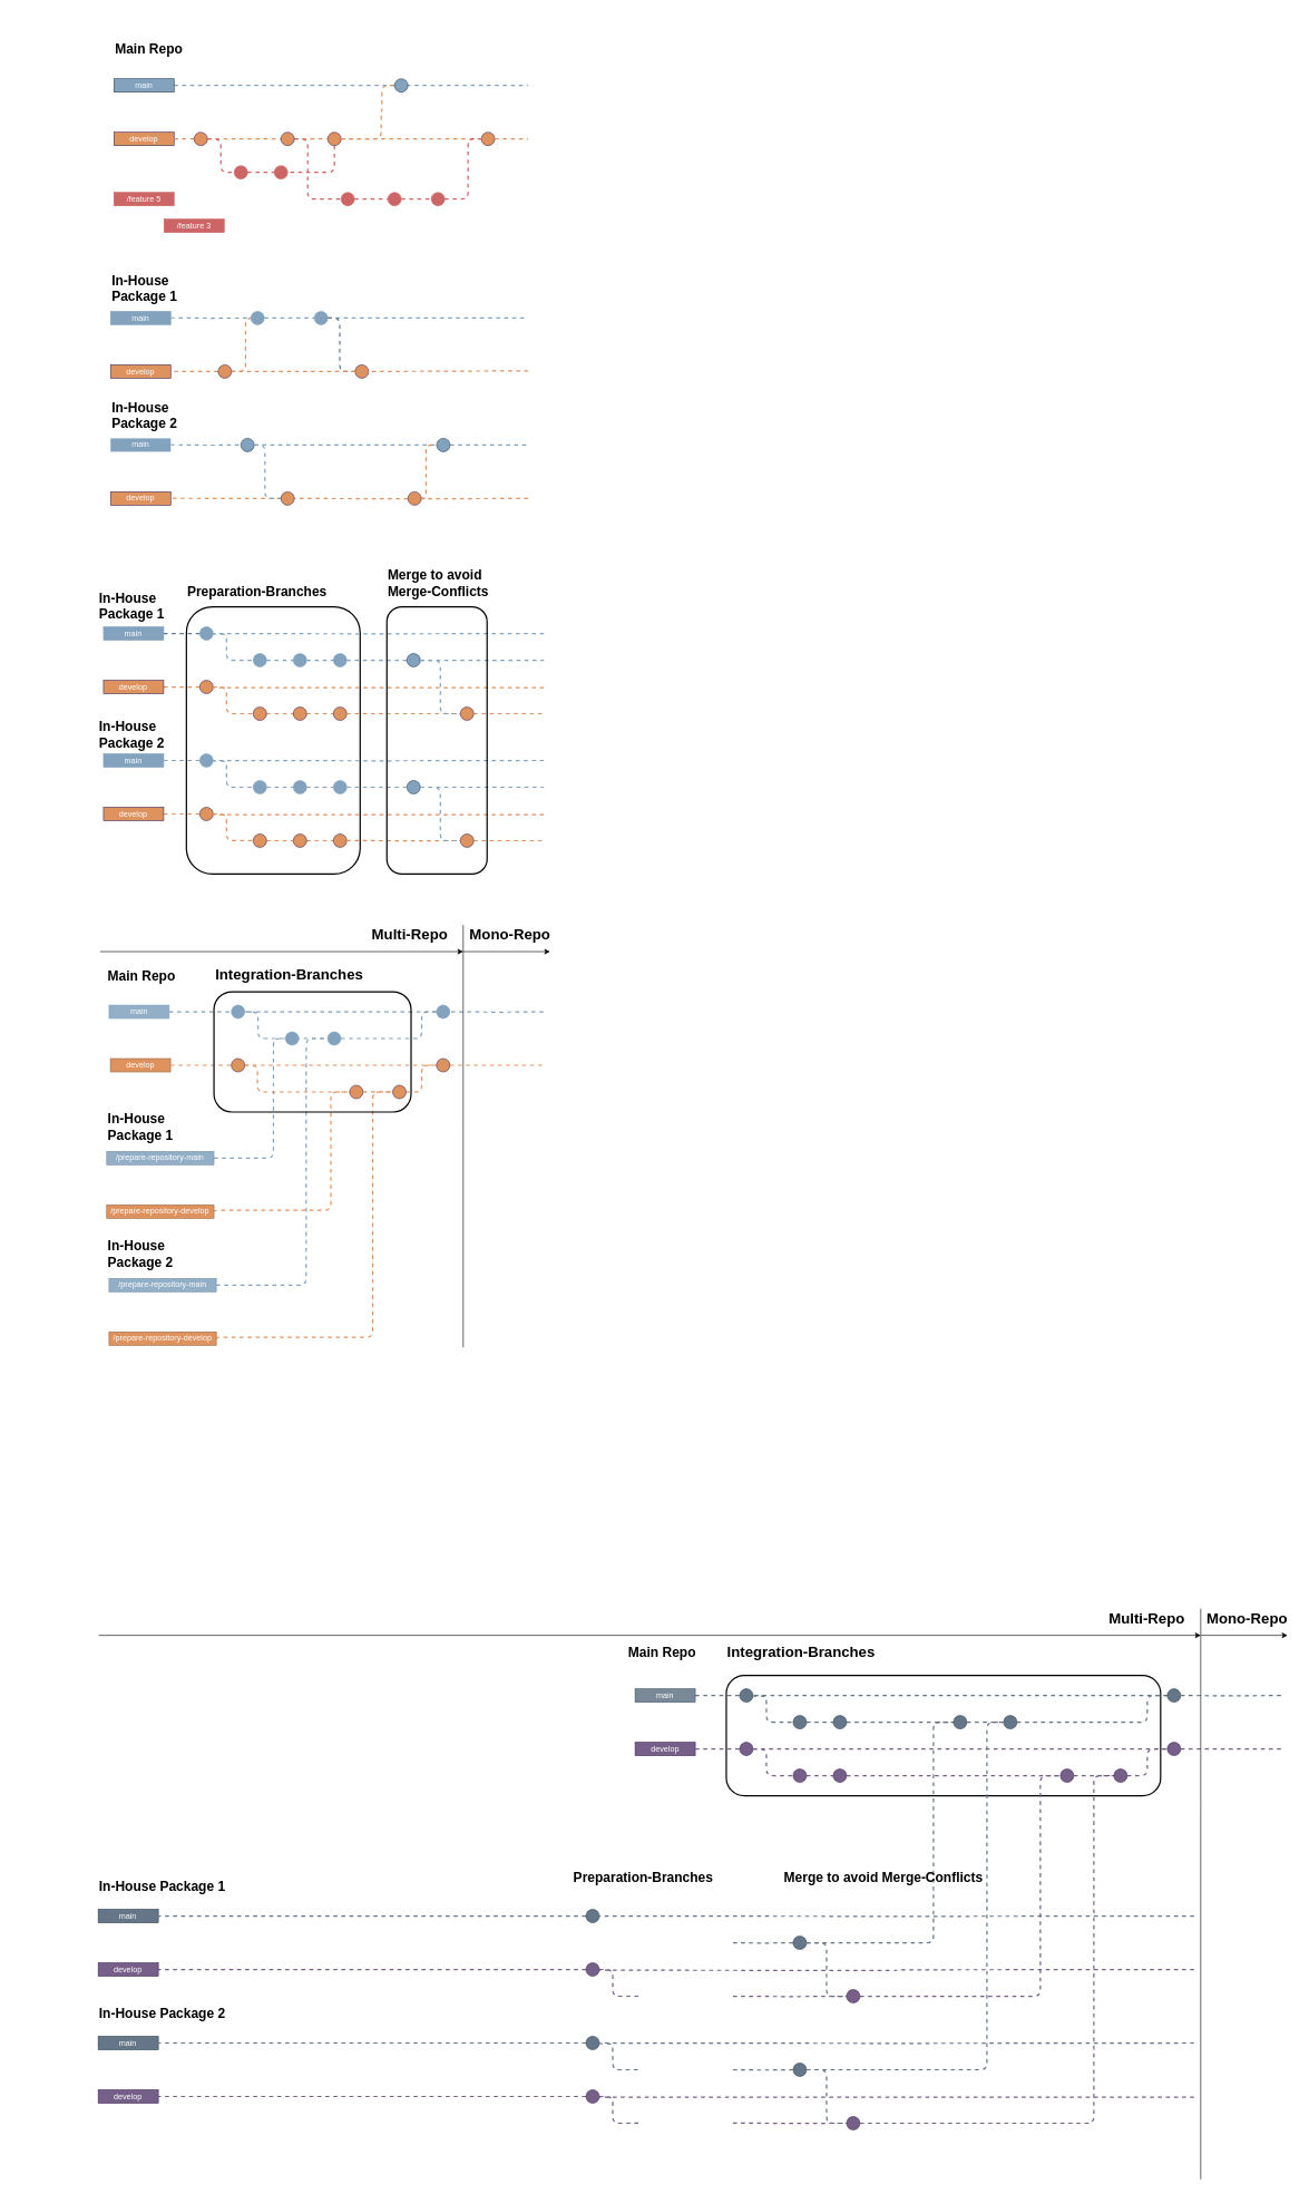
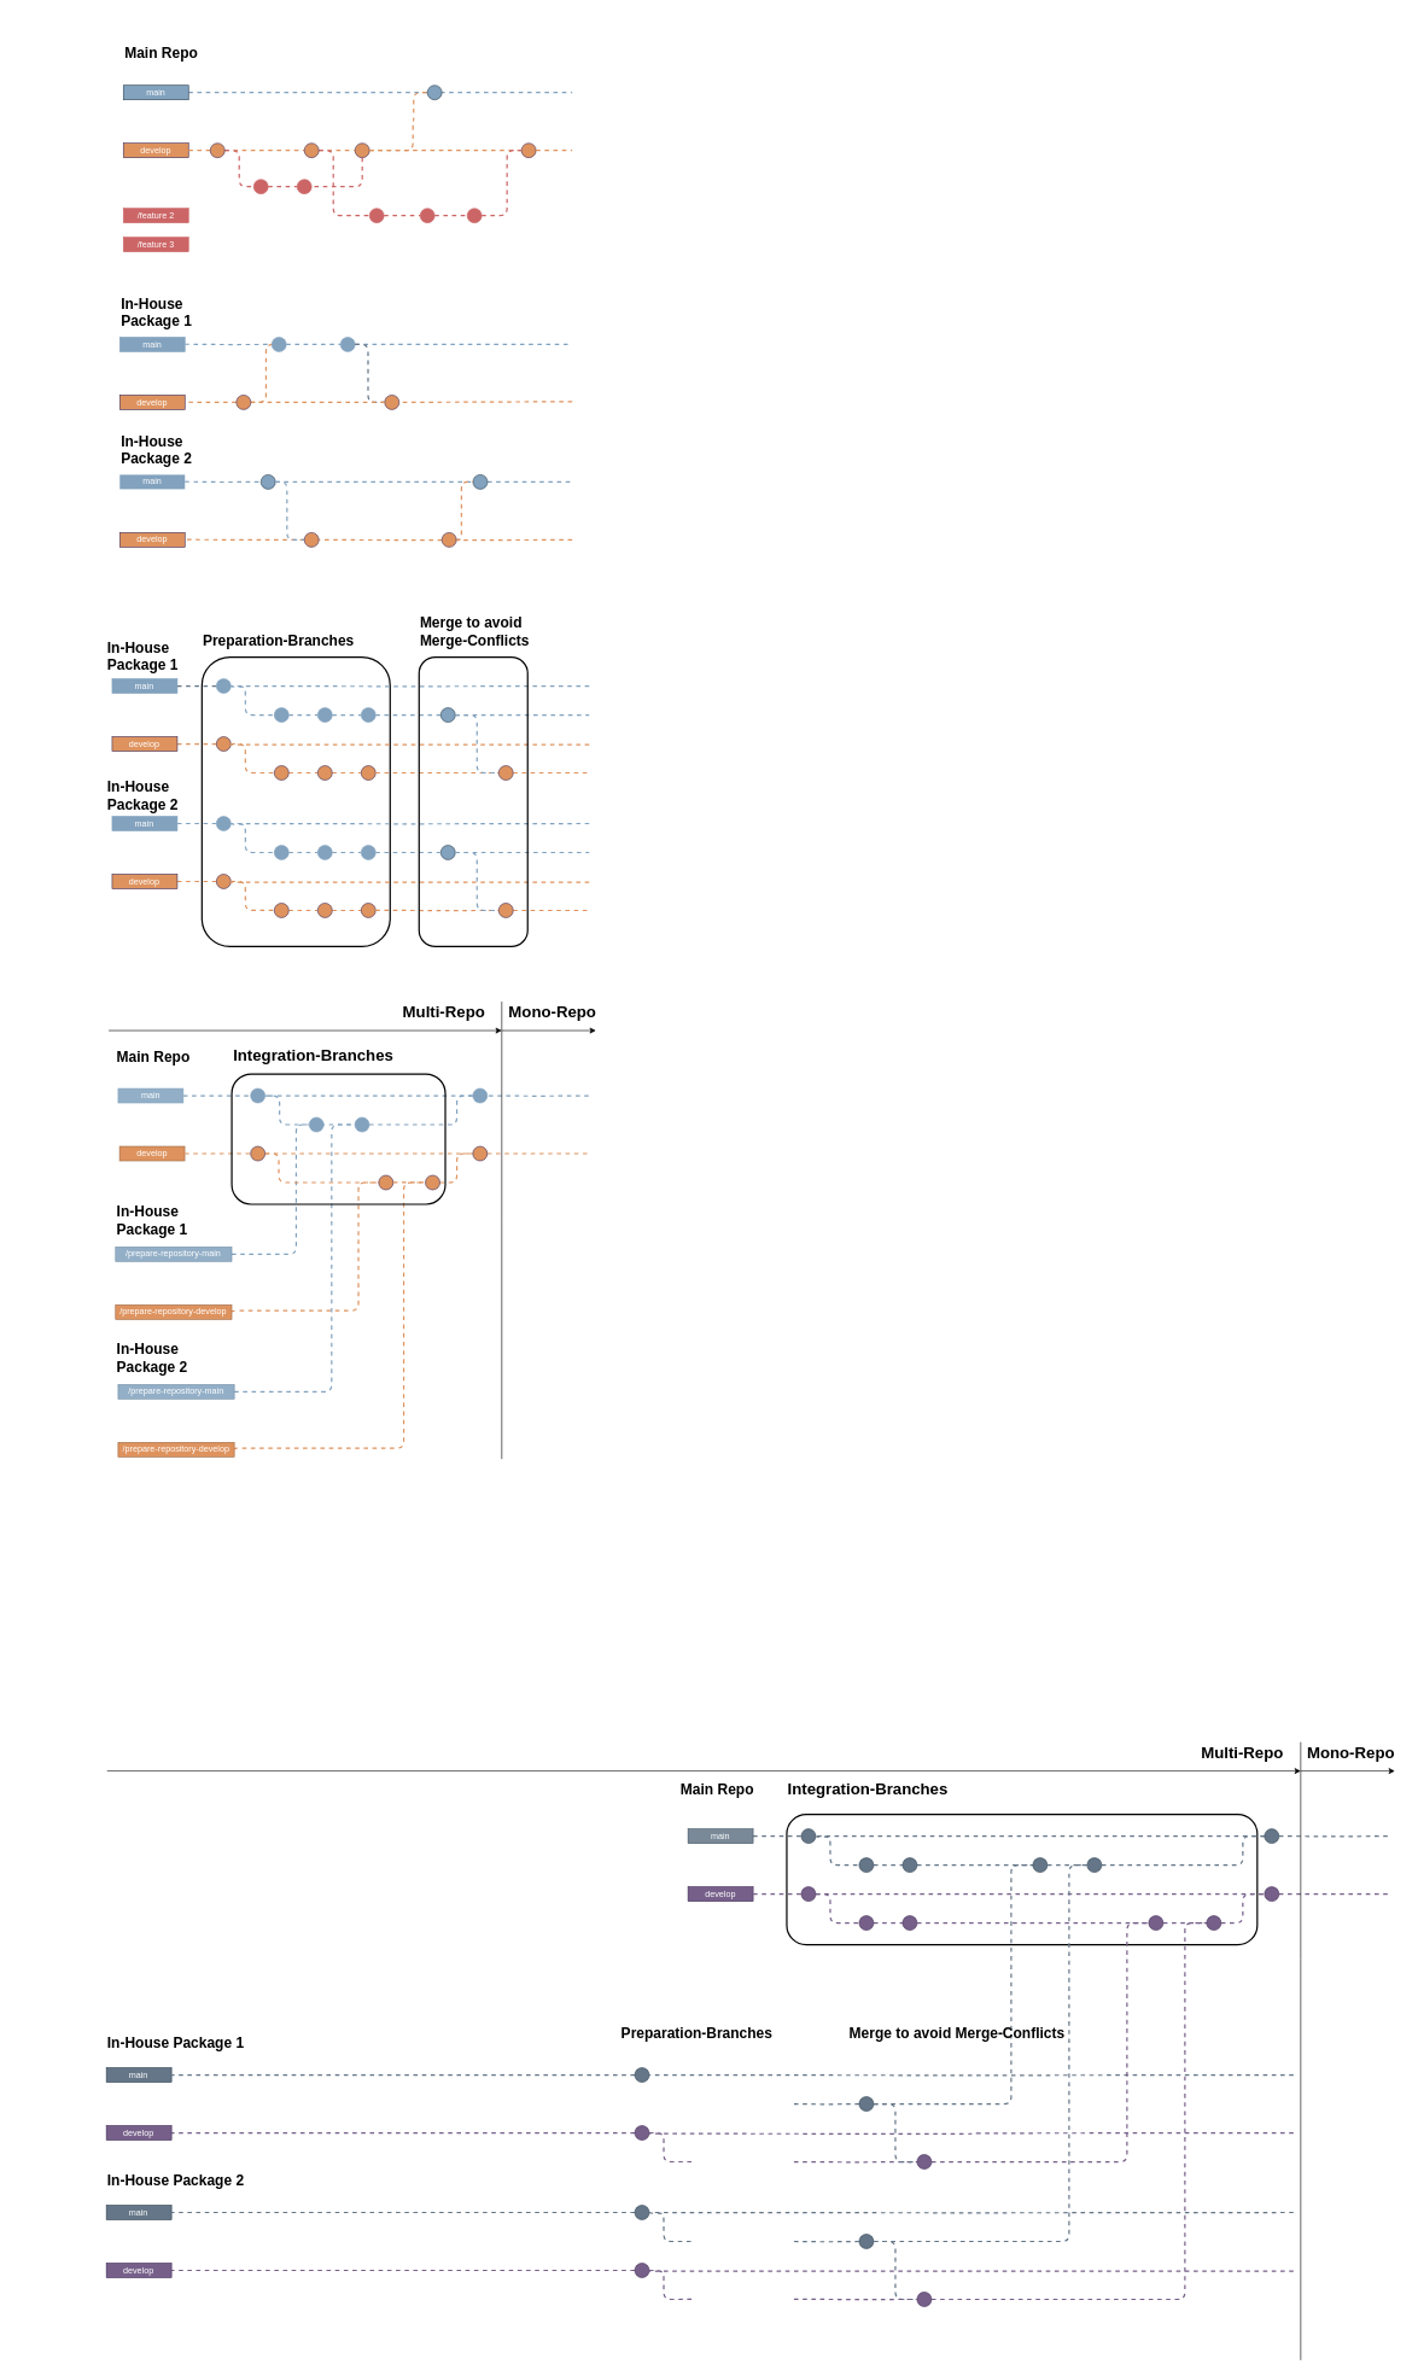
- <mxCell id="99" value="/feature 5" style="text;html=1;strokeColor=light-dark(#CC6566,#7C4344);fillColor=light-dark(#CC6566,#CC6566);align=center;verticalAlign=middle;whiteSpace=wrap;rounded=0;fontColor=#ffffff;" parent="83" vertex="1"><mxGeometry x="5" y="230" width="90" height="20" as="geometry" /></mxCell>
+ <mxCell id="99" value="/feature 2" style="text;html=1;strokeColor=light-dark(#CC6566,#7C4344);fillColor=light-dark(#CC6566,#CC6566);align=center;verticalAlign=middle;whiteSpace=wrap;rounded=0;fontColor=#ffffff;" parent="83" vertex="1"><mxGeometry x="5" y="230" width="90" height="20" as="geometry" /></mxCell>
- <mxCell id="105" value="/feature 3" style="text;html=1;strokeColor=light-dark(#CC6566,#7C4344);fillColor=light-dark(#CC6566,#CC6566);align=center;verticalAlign=middle;whiteSpace=wrap;rounded=0;fontColor=#ffffff;" parent="83" vertex="1"><mxGeometry x="80" y="270" width="90" height="20" as="geometry" /></mxCell>
+ <mxCell id="105" value="/feature 3" style="text;html=1;strokeColor=light-dark(#CC6566,#7C4344);fillColor=light-dark(#CC6566,#CC6566);align=center;verticalAlign=middle;whiteSpace=wrap;rounded=0;fontColor=#ffffff;" parent="83" vertex="1"><mxGeometry x="5" y="270" width="90" height="20" as="geometry" /></mxCell>
